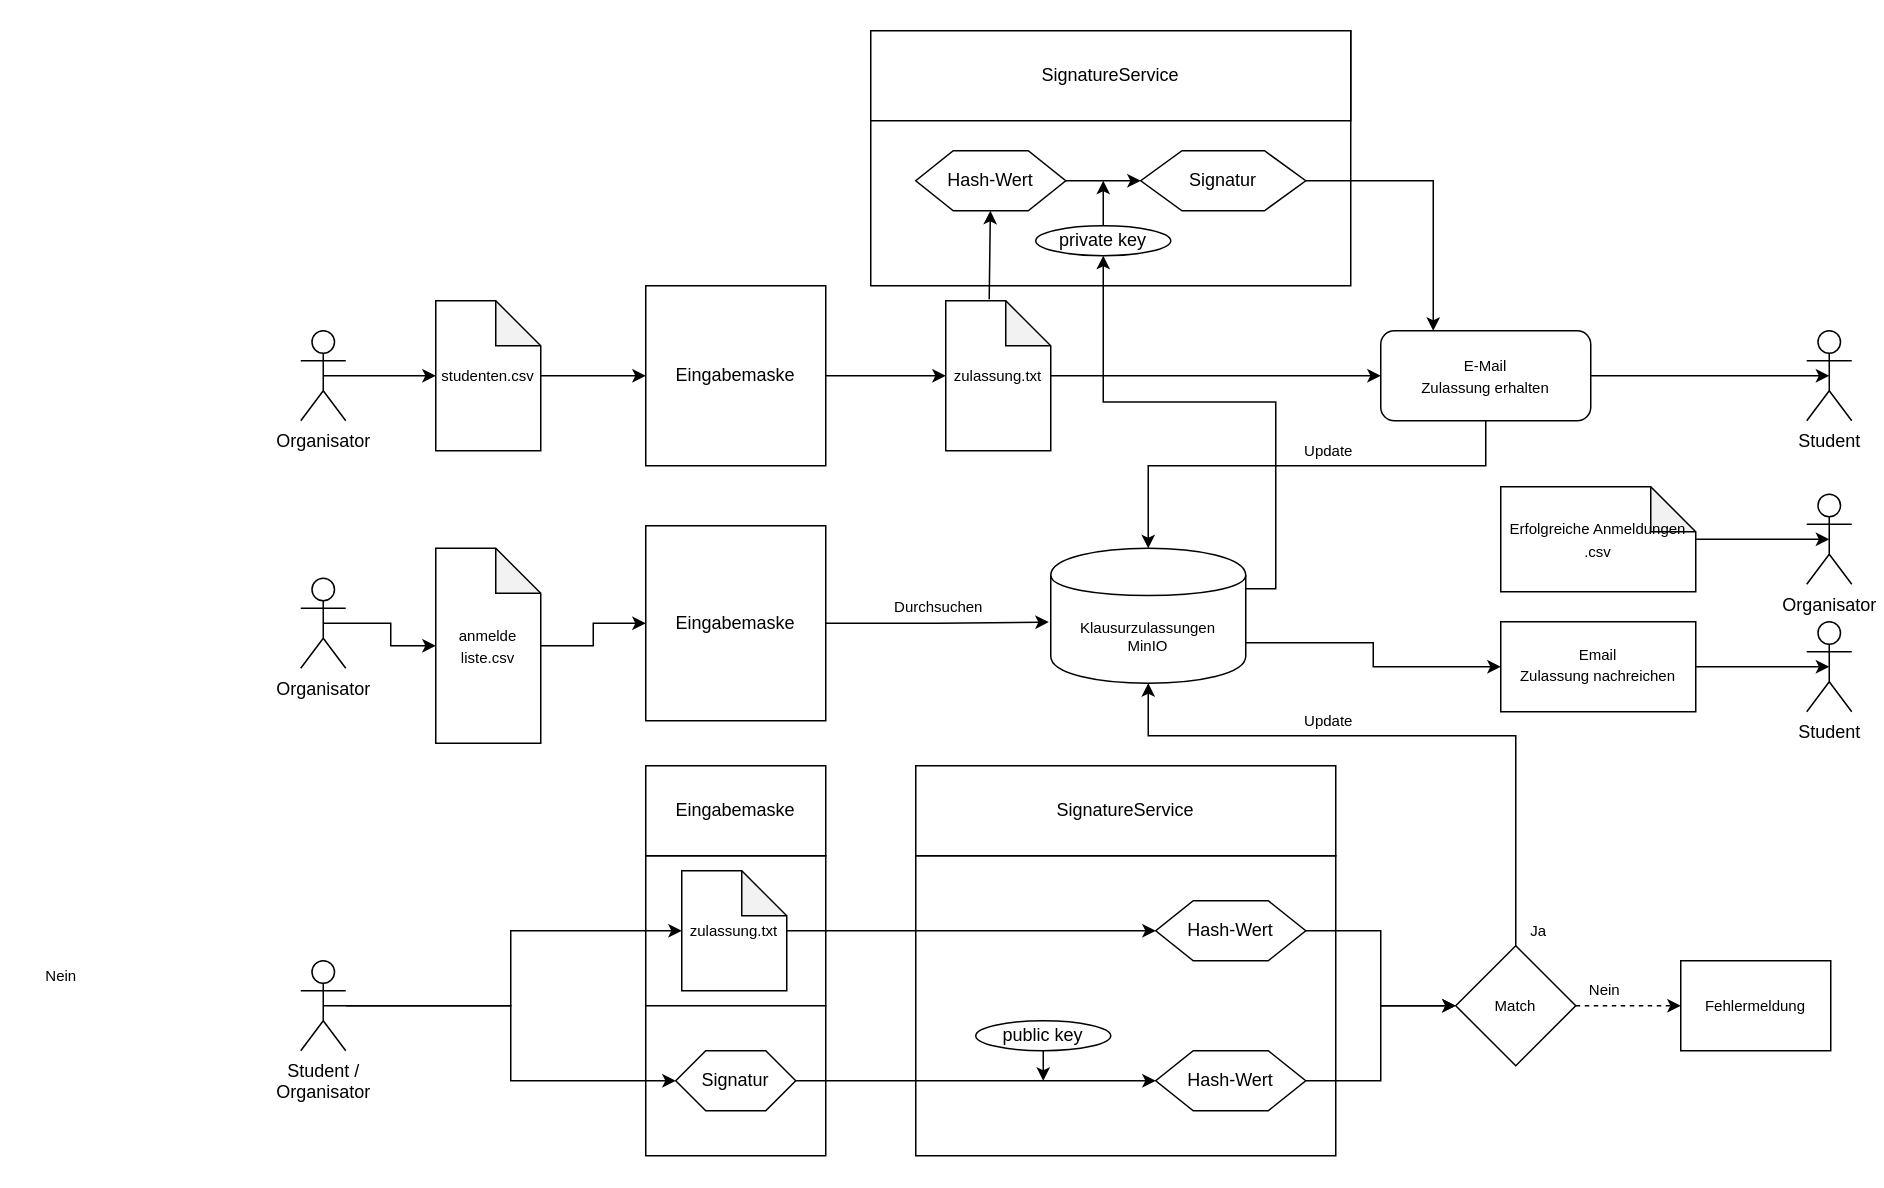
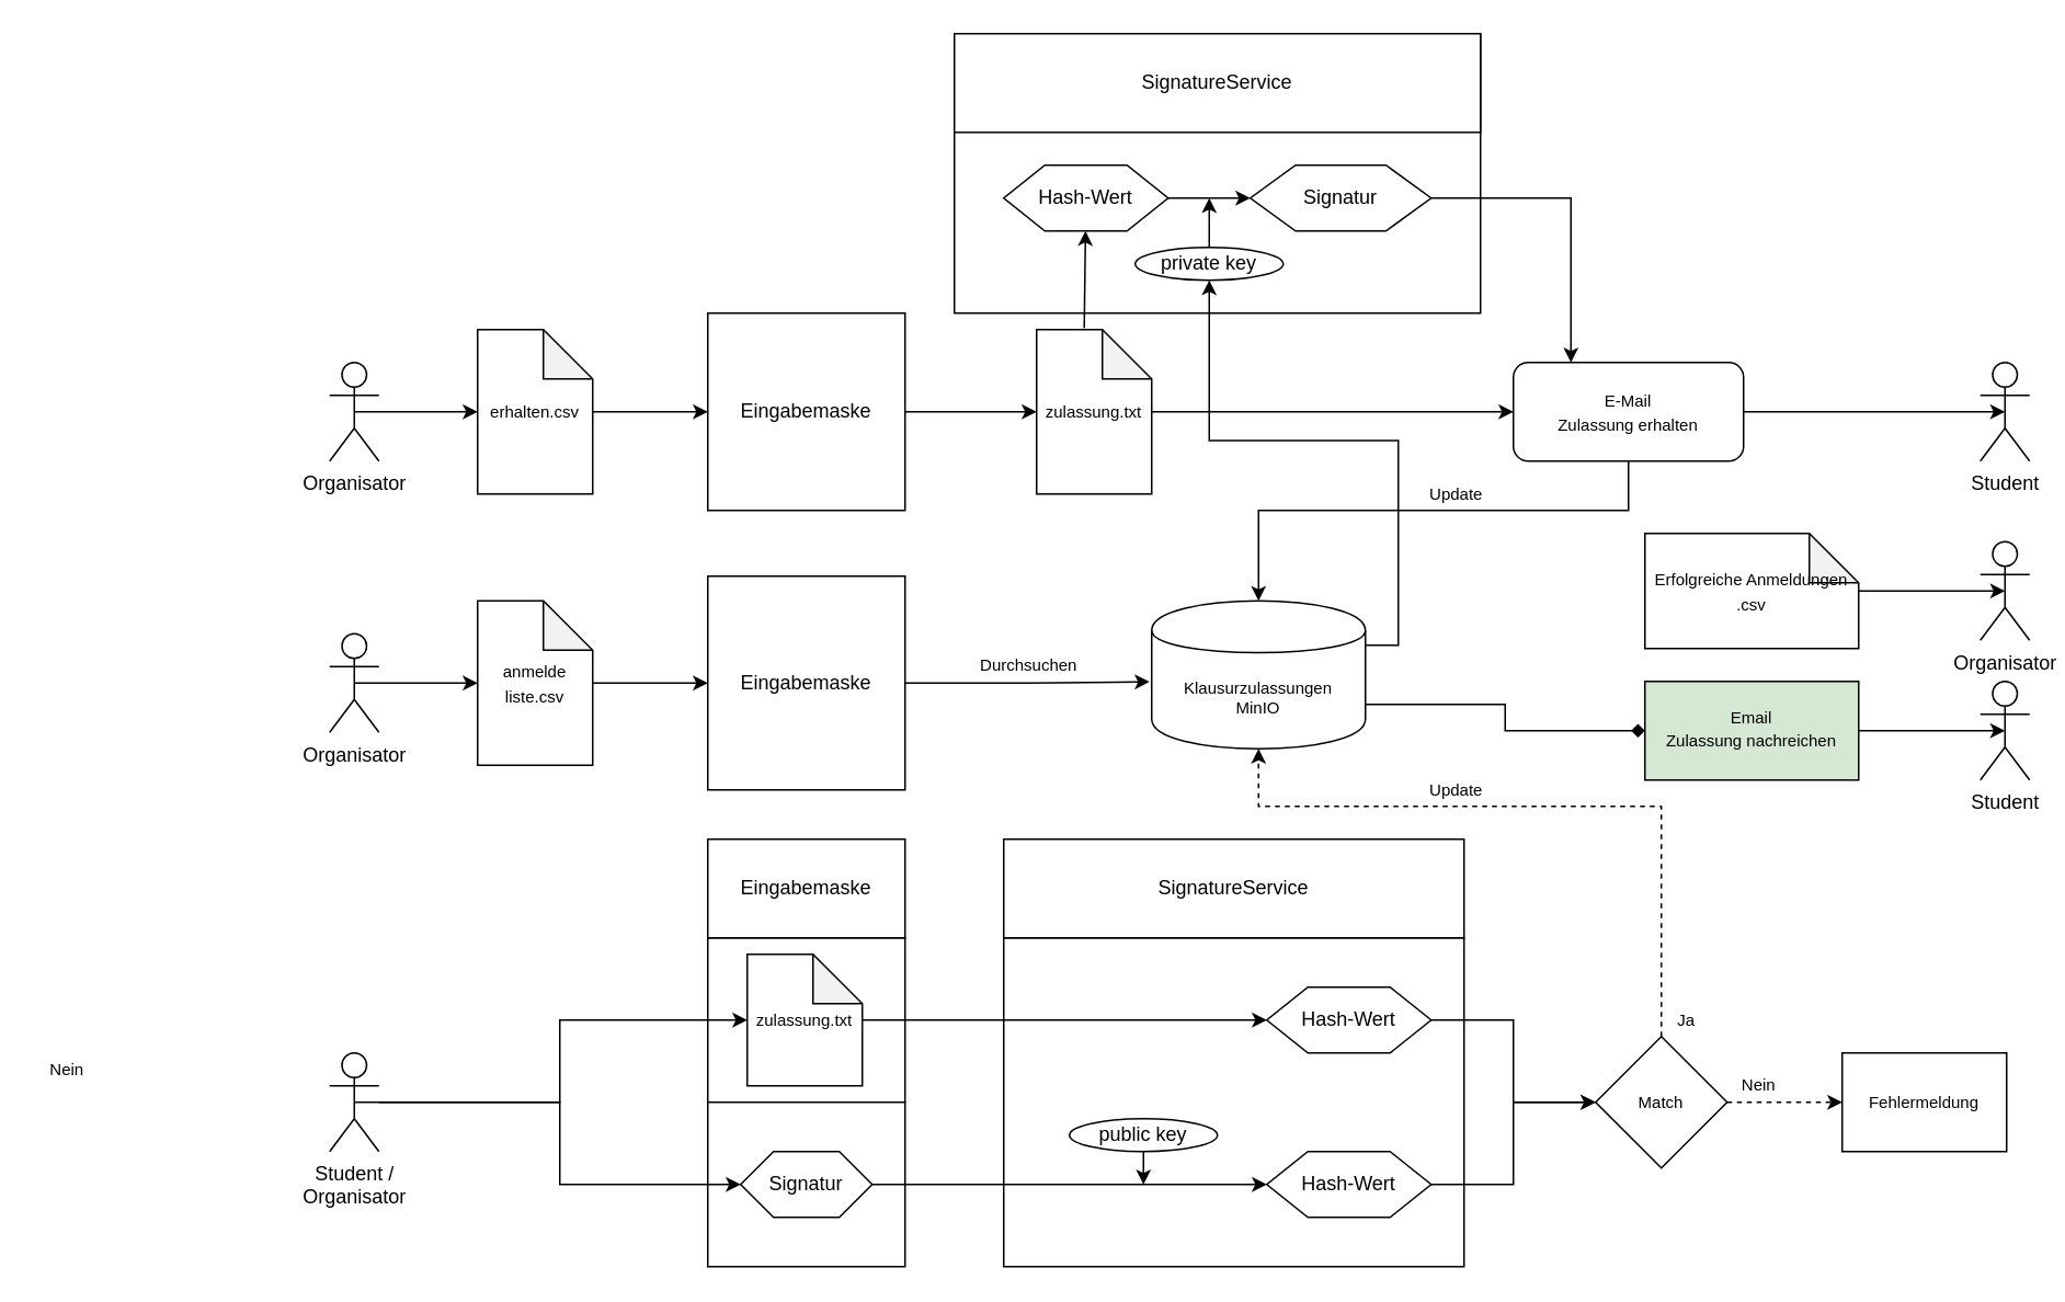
- <mxCell id="7" value="&lt;font style=&quot;font-size: 10px&quot;&gt;studenten.csv&lt;/font&gt;" style="shape=note;whiteSpace=wrap;html=1;backgroundOutline=1;darkOpacity=0.05;" parent="1" vertex="1"><mxGeometry x="290" y="200" width="70" height="100" as="geometry" /></mxCell>
+ <mxCell id="7" value="&lt;font style=&quot;font-size: 10px&quot;&gt;erhalten.csv&lt;/font&gt;" style="shape=note;whiteSpace=wrap;html=1;backgroundOutline=1;darkOpacity=0.05;" parent="1" vertex="1"><mxGeometry x="290" y="200" width="70" height="100" as="geometry" /></mxCell>
- <mxCell id="50" value="&lt;div&gt;&lt;font style=&quot;font-size: 10px&quot;&gt;anmelde&lt;/font&gt;&lt;/div&gt;&lt;div&gt;&lt;font style=&quot;font-size: 10px&quot;&gt;liste.csv&lt;/font&gt;&lt;/div&gt;" style="shape=note;whiteSpace=wrap;html=1;backgroundOutline=1;darkOpacity=0.05;" parent="1" vertex="1"><mxGeometry x="290" y="365" width="70" height="130" as="geometry" /></mxCell>
+ <mxCell id="50" value="&lt;div&gt;&lt;font style=&quot;font-size: 10px&quot;&gt;anmelde&lt;/font&gt;&lt;/div&gt;&lt;div&gt;&lt;font style=&quot;font-size: 10px&quot;&gt;liste.csv&lt;/font&gt;&lt;/div&gt;" style="shape=note;whiteSpace=wrap;html=1;backgroundOutline=1;darkOpacity=0.05;" parent="1" vertex="1"><mxGeometry x="290" y="365" width="70" height="100" as="geometry" /></mxCell>
- <mxCell id="54" value="" style="edgeStyle=orthogonalEdgeStyle;rounded=0;orthogonalLoop=1;jettySize=auto;html=1;entryX=0;entryY=0.5;entryDx=0;entryDy=0;exitX=1;exitY=0.7;exitDx=0;exitDy=0;" edge="1" parent="1" source="55" target="64"><mxGeometry relative="1" as="geometry"><mxPoint x="910" y="410" as="targetPoint" /></mxGeometry></mxCell>
+ <mxCell id="54" value="" style="edgeStyle=orthogonalEdgeStyle;rounded=0;orthogonalLoop=1;jettySize=auto;html=1;entryX=0;entryY=0.5;entryDx=0;entryDy=0;exitX=1;exitY=0.7;exitDx=0;exitDy=0;endArrow=diamond;" edge="1" parent="1" source="55" target="64"><mxGeometry relative="1" as="geometry"><mxPoint x="910" y="410" as="targetPoint" /></mxGeometry></mxCell>
- <mxCell id="64" value="&lt;div style=&quot;font-size: 10px&quot;&gt;&lt;font style=&quot;font-size: 10px&quot;&gt;Email&lt;/font&gt;&lt;/div&gt;&lt;font style=&quot;font-size: 10px&quot;&gt;Zulassung nachreichen&lt;/font&gt;" style="whiteSpace=wrap;html=1;" vertex="1" parent="1"><mxGeometry x="1000" y="414" width="130" height="60" as="geometry" /></mxCell>
+ <mxCell id="64" value="&lt;div style=&quot;font-size: 10px&quot;&gt;&lt;font style=&quot;font-size: 10px&quot;&gt;Email&lt;/font&gt;&lt;/div&gt;&lt;font style=&quot;font-size: 10px&quot;&gt;Zulassung nachreichen&lt;/font&gt;" style="whiteSpace=wrap;html=1;fillColor=#d5e8d4;" vertex="1" parent="1"><mxGeometry x="1000" y="414" width="130" height="60" as="geometry" /></mxCell>
- <mxCell id="46" value="" style="edgeStyle=orthogonalEdgeStyle;rounded=0;orthogonalLoop=1;jettySize=auto;html=1;entryX=0.5;entryY=1;entryDx=0;entryDy=0;exitX=0.5;exitY=0;exitDx=0;exitDy=0;" parent="1" source="42" target="55" edge="1"><mxGeometry relative="1" as="geometry"><mxPoint x="1150" y="585" as="targetPoint" /><Array as="points"><mxPoint x="1010" y="490" /><mxPoint x="765" y="490" /></Array><mxPoint x="1130" y="610" as="sourcePoint" /></mxGeometry></mxCell>
+ <mxCell id="46" value="" style="edgeStyle=orthogonalEdgeStyle;rounded=0;orthogonalLoop=1;jettySize=auto;html=1;entryX=0.5;entryY=1;entryDx=0;entryDy=0;exitX=0.5;exitY=0;exitDx=0;exitDy=0;dashed=1;" parent="1" source="42" target="55" edge="1"><mxGeometry relative="1" as="geometry"><mxPoint x="1150" y="585" as="targetPoint" /><Array as="points"><mxPoint x="1010" y="490" /><mxPoint x="765" y="490" /></Array><mxPoint x="1130" y="610" as="sourcePoint" /></mxGeometry></mxCell>
